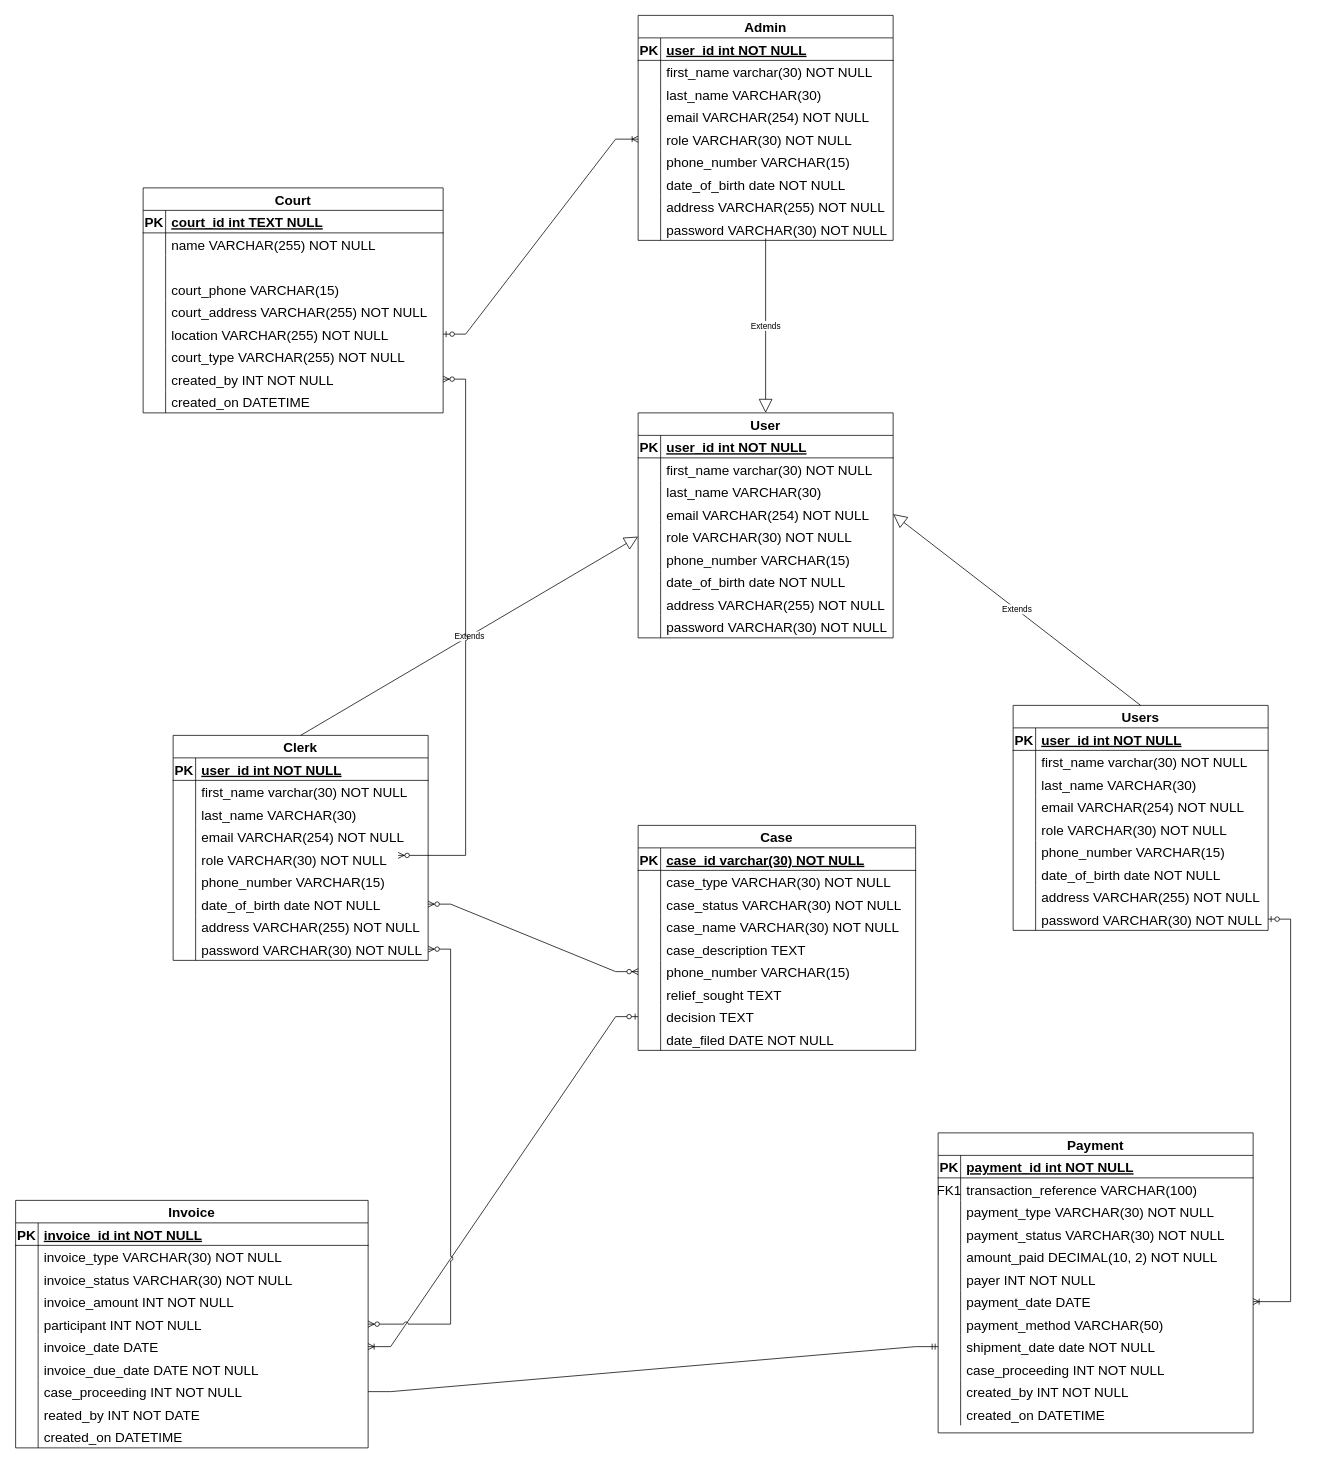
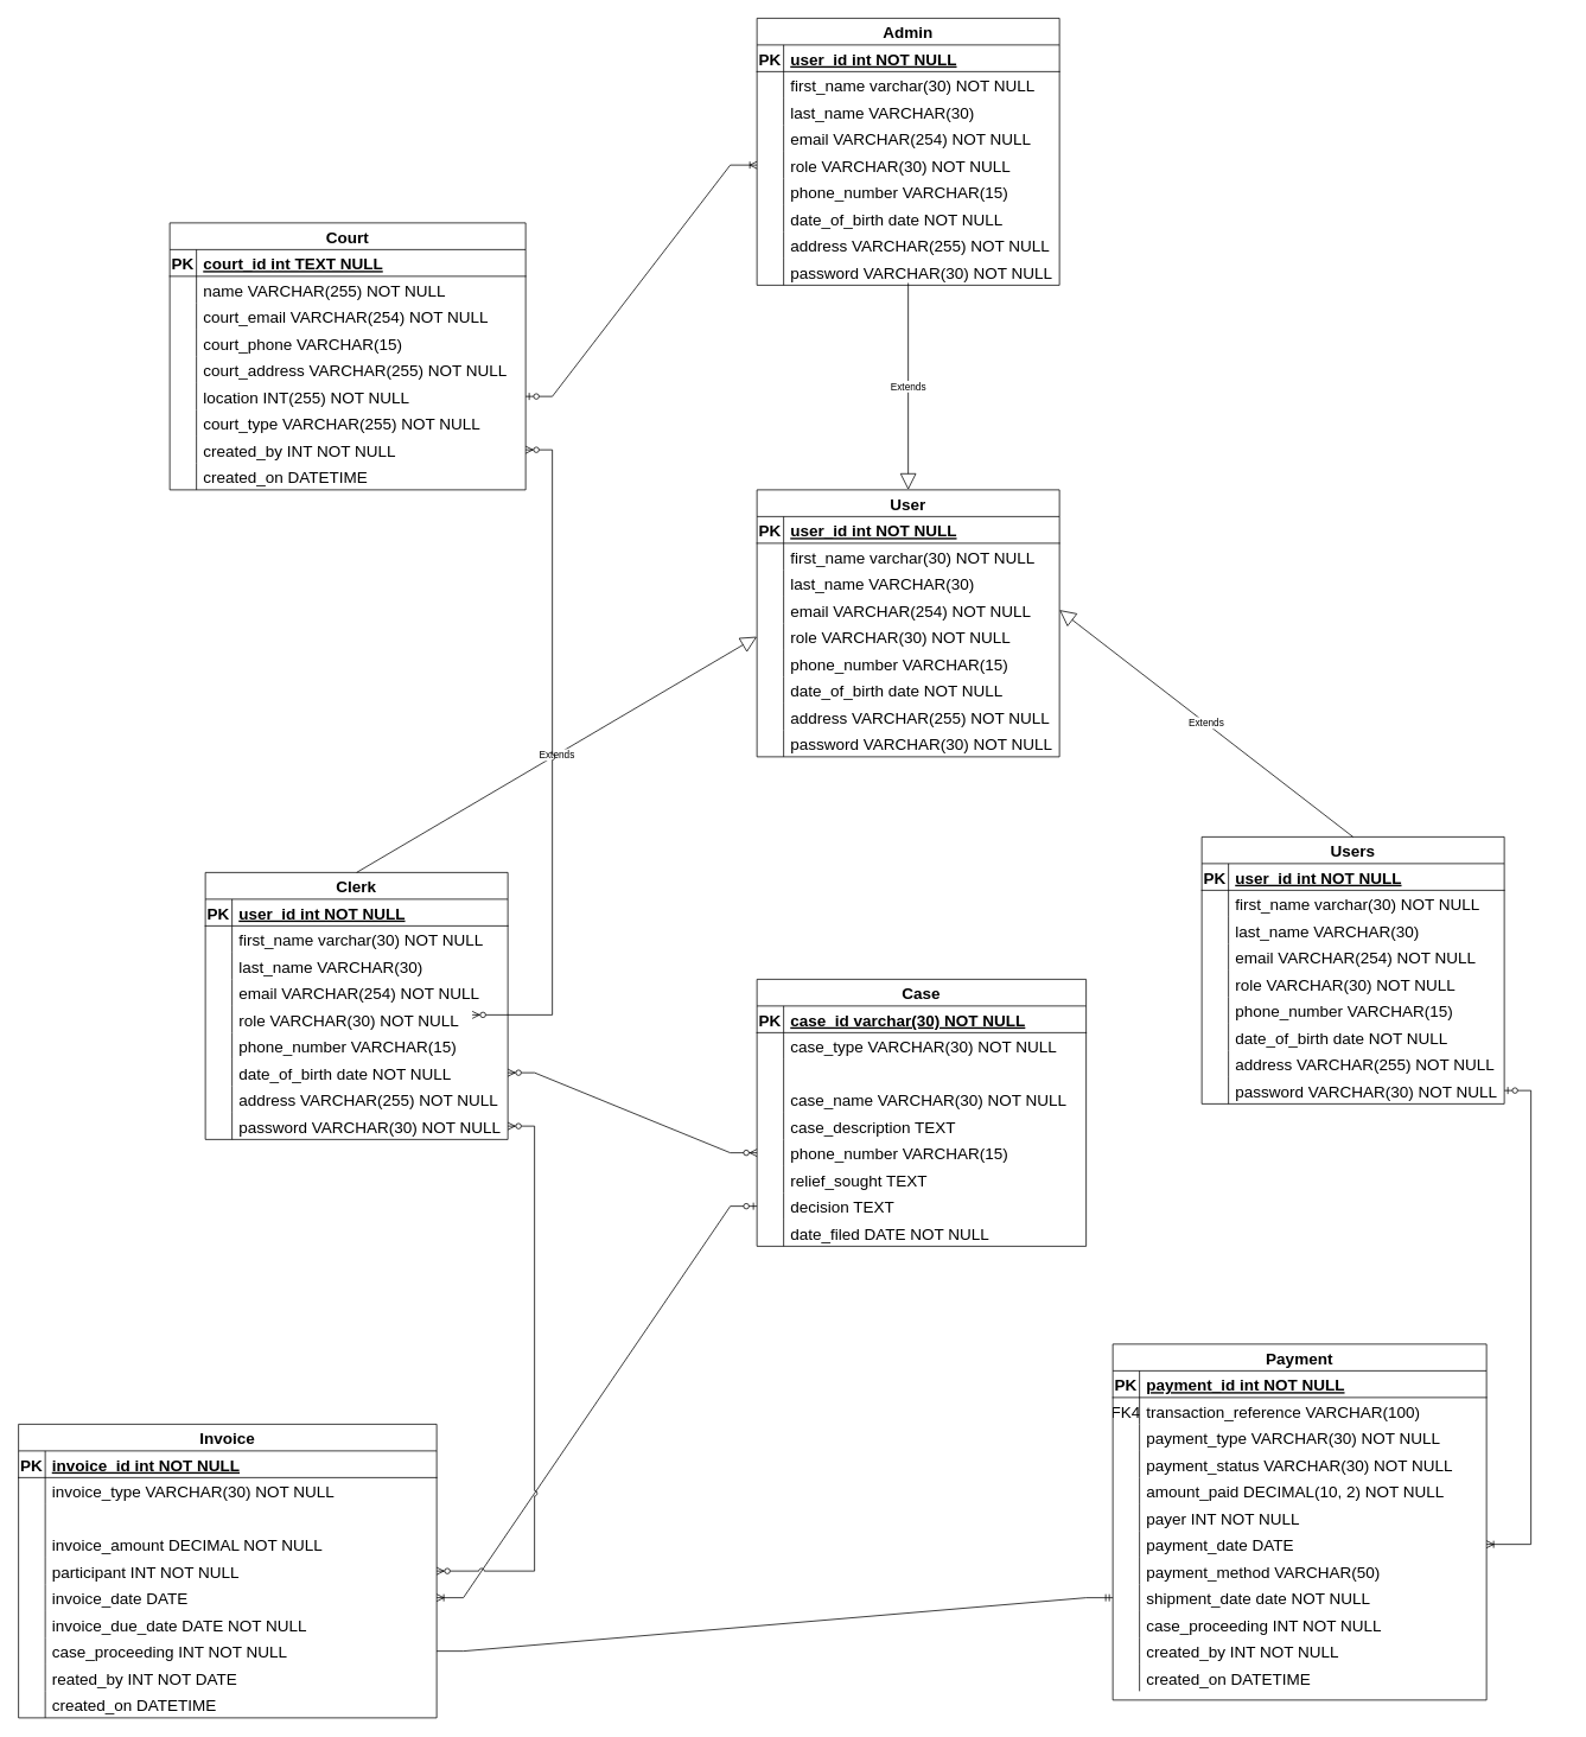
+ <mxCell id="107" value="court_email VARCHAR(254) NOT NULL" style="shape=partialRectangle;overflow=hidden;connectable=0;fillColor=none;top=0;left=0;bottom=0;right=0;align=left;spacingLeft=6;fontSize=18;" parent="105" vertex="1"><mxGeometry x="30" width="370" height="30" as="geometry"><mxRectangle width="370" height="30" as="alternateBounds" /></mxGeometry></mxCell>
- <mxCell id="116" value="location VARCHAR(255) NOT NULL" style="shape=partialRectangle;overflow=hidden;connectable=0;fillColor=none;top=0;left=0;bottom=0;right=0;align=left;spacingLeft=6;fontSize=18;" parent="114" vertex="1"><mxGeometry x="30" width="370" height="30" as="geometry"><mxRectangle width="370" height="30" as="alternateBounds" /></mxGeometry></mxCell>
+ <mxCell id="116" value="location INT(255) NOT NULL" style="shape=partialRectangle;overflow=hidden;connectable=0;fillColor=none;top=0;left=0;bottom=0;right=0;align=left;spacingLeft=6;fontSize=18;" parent="114" vertex="1"><mxGeometry x="30" width="370" height="30" as="geometry"><mxRectangle width="370" height="30" as="alternateBounds" /></mxGeometry></mxCell>
- <mxCell id="135" value="case_status VARCHAR(30) NOT NULL" style="shape=partialRectangle;overflow=hidden;connectable=0;fillColor=none;top=0;left=0;bottom=0;right=0;align=left;spacingLeft=6;fontSize=18;" parent="133" vertex="1"><mxGeometry x="30" width="340" height="30" as="geometry"><mxRectangle width="340" height="30" as="alternateBounds" /></mxGeometry></mxCell>
- <mxCell id="7" value="FK1" style="shape=partialRectangle;overflow=hidden;connectable=0;fillColor=none;top=0;left=0;bottom=0;right=0;fontSize=18;" parent="6" vertex="1"><mxGeometry width="30" height="30" as="geometry"><mxRectangle width="30" height="30" as="alternateBounds" /></mxGeometry></mxCell>
+ <mxCell id="7" value="FK4" style="shape=partialRectangle;overflow=hidden;connectable=0;fillColor=none;top=0;left=0;bottom=0;right=0;fontSize=18;" parent="6" vertex="1"><mxGeometry width="30" height="30" as="geometry"><mxRectangle width="30" height="30" as="alternateBounds" /></mxGeometry></mxCell>
- <mxCell id="48" value="invoice_status VARCHAR(30) NOT NULL" style="shape=partialRectangle;overflow=hidden;connectable=0;fillColor=none;top=0;left=0;bottom=0;right=0;align=left;spacingLeft=6;fontSize=18;" parent="46" vertex="1"><mxGeometry x="30" width="440" height="30" as="geometry"><mxRectangle width="440" height="30" as="alternateBounds" /></mxGeometry></mxCell>
- <mxCell id="51" value="invoice_amount INT NOT NULL" style="shape=partialRectangle;overflow=hidden;connectable=0;fillColor=none;top=0;left=0;bottom=0;right=0;align=left;spacingLeft=6;fontSize=18;" parent="49" vertex="1"><mxGeometry x="30" width="440" height="30" as="geometry"><mxRectangle width="440" height="30" as="alternateBounds" /></mxGeometry></mxCell>
+ <mxCell id="51" value="invoice_amount DECIMAL NOT NULL" style="shape=partialRectangle;overflow=hidden;connectable=0;fillColor=none;top=0;left=0;bottom=0;right=0;align=left;spacingLeft=6;fontSize=18;" parent="49" vertex="1"><mxGeometry x="30" width="440" height="30" as="geometry"><mxRectangle width="440" height="30" as="alternateBounds" /></mxGeometry></mxCell>
